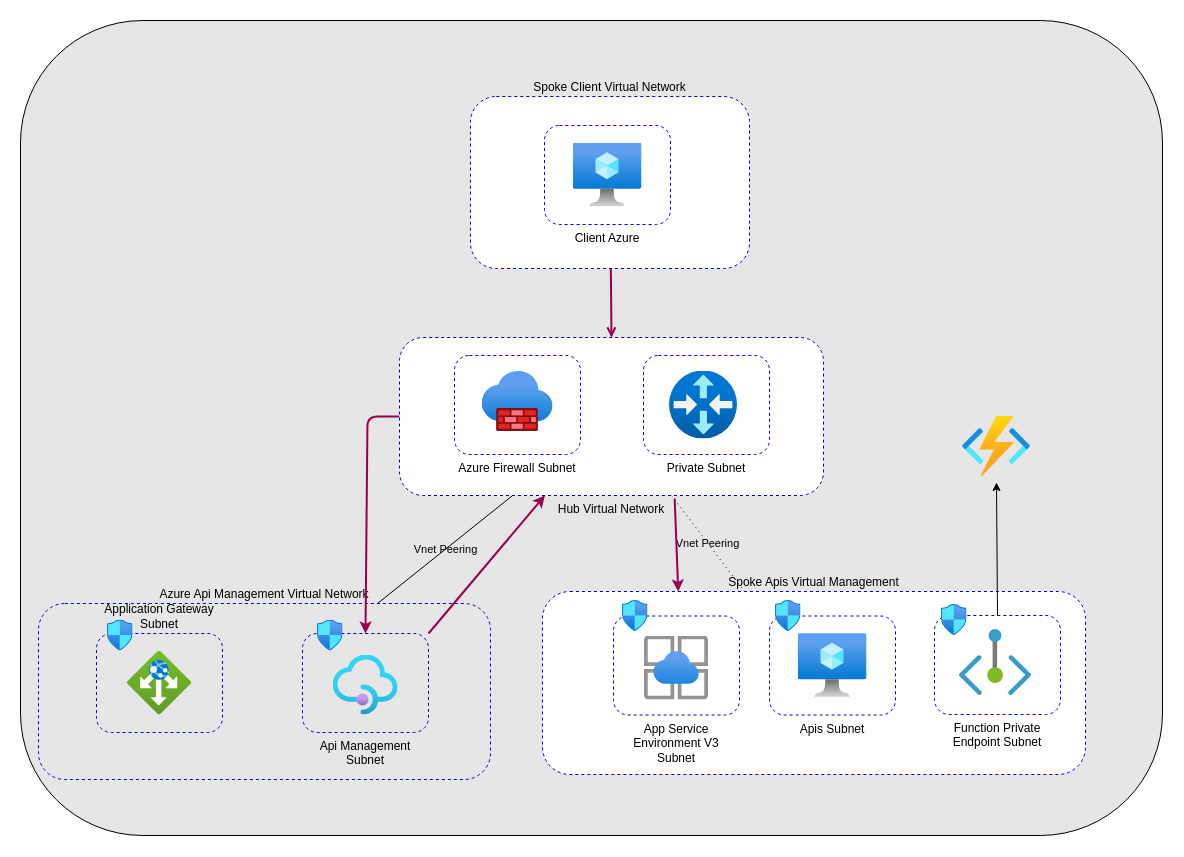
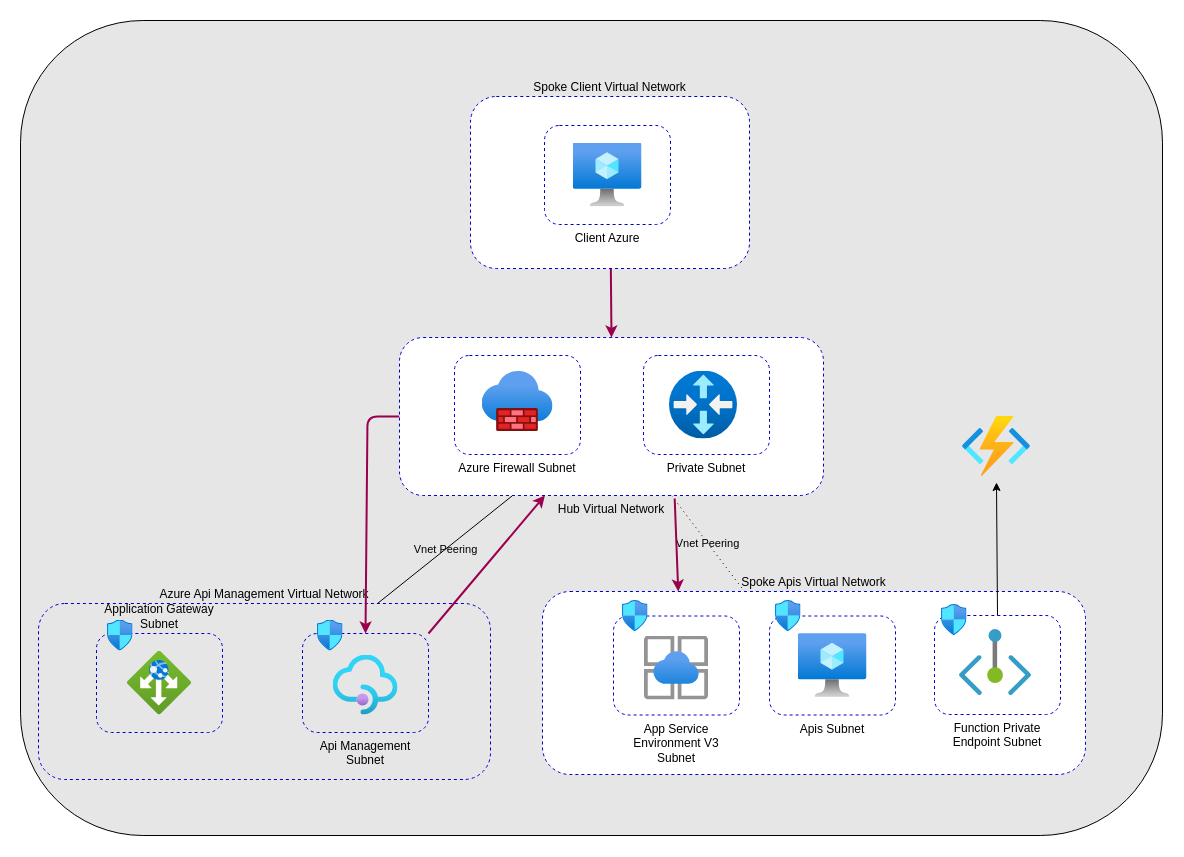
- <mxCell id="35" style="edgeStyle=none;html=1;entryX=0.5;entryY=0;entryDx=0;entryDy=0;strokeColor=#99004D;strokeWidth=2;endArrow=open;" edge="1" parent="1" source="36" target="14"><mxGeometry relative="1" as="geometry" /></mxCell>
+ <mxCell id="35" style="edgeStyle=none;html=1;entryX=0.5;entryY=0;entryDx=0;entryDy=0;strokeColor=#99004D;strokeWidth=2;" edge="1" parent="1" source="36" target="14"><mxGeometry relative="1" as="geometry" /></mxCell>
- <mxCell id="20" value="Spoke Apis Virtual Management" style="rounded=1;whiteSpace=wrap;html=1;fillColor=#FFFFFF;strokeColor=#0000CC;dashed=1;fontColor=#000000;labelPosition=center;verticalLabelPosition=top;align=center;verticalAlign=bottom;" parent="1" vertex="1"><mxGeometry x="542" y="591" width="543" height="183" as="geometry" /></mxCell>
+ <mxCell id="20" value="Spoke Apis Virtual Network" style="rounded=1;whiteSpace=wrap;html=1;fillColor=#FFFFFF;strokeColor=#0000CC;dashed=1;fontColor=#000000;labelPosition=center;verticalLabelPosition=top;align=center;verticalAlign=bottom;" parent="1" vertex="1"><mxGeometry x="542" y="591" width="543" height="183" as="geometry" /></mxCell>
